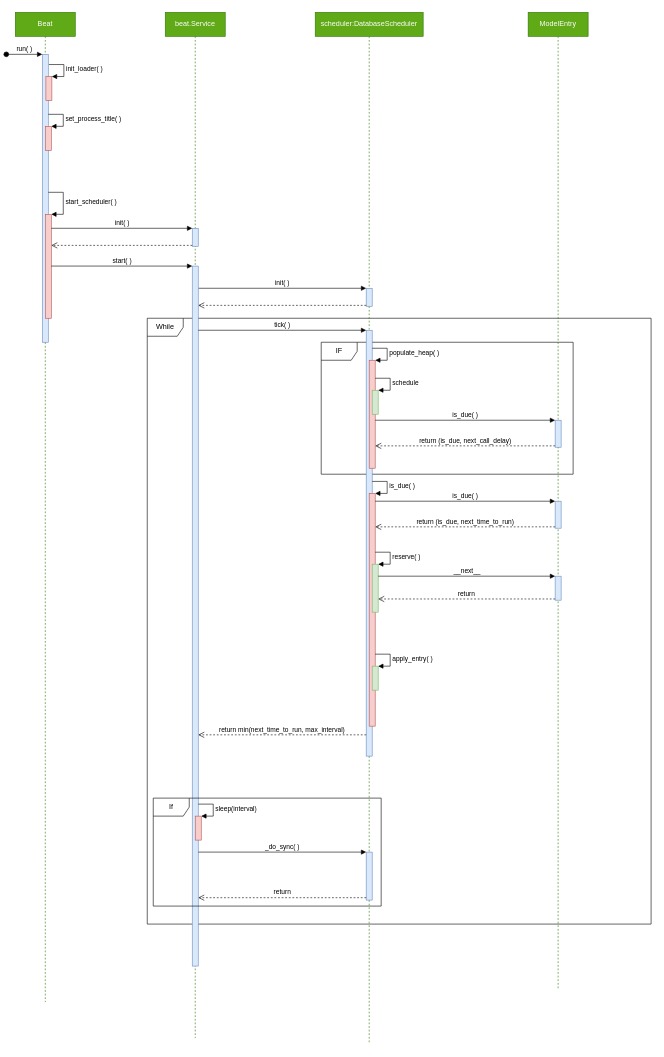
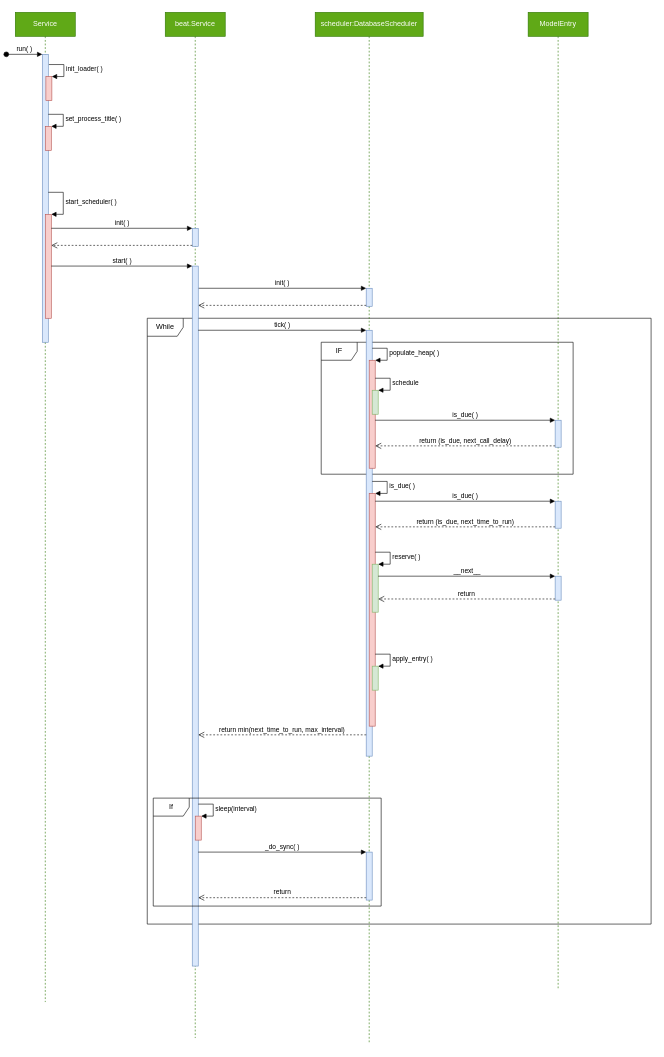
- <mxCell id="4" value="Beat" style="shape=umlLifeline;perimeter=lifelinePerimeter;whiteSpace=wrap;container=1;collapsible=0;recursiveResize=0;outlineConnect=0;fillColor=#60a917;strokeColor=#2D7600;fontColor=#ffffff;" parent="1" vertex="1"><mxGeometry x="20" y="20" width="100" height="1650" as="geometry" /></mxCell>
+ <mxCell id="4" value="Service" style="shape=umlLifeline;perimeter=lifelinePerimeter;whiteSpace=wrap;container=1;collapsible=0;recursiveResize=0;outlineConnect=0;fillColor=#60a917;strokeColor=#2D7600;fontColor=#ffffff;" parent="1" vertex="1"><mxGeometry x="20" y="20" width="100" height="1650" as="geometry" /></mxCell>
